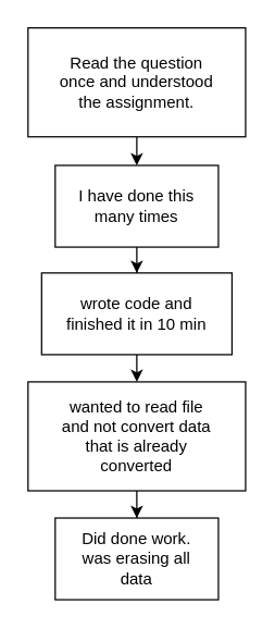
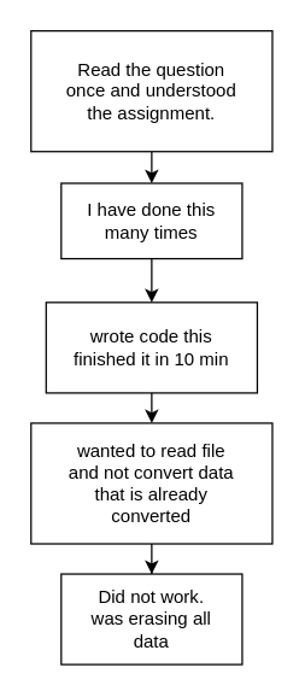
- <mxCell id="5" value="I have done this&lt;div&gt;many times&lt;/div&gt;" style="rounded=0;whiteSpace=wrap;html=1;" vertex="1" parent="1"><mxGeometry x="40" y="121" width="120" height="60" as="geometry" /></mxCell>
+ <mxCell id="5" value="I have done this&lt;div&gt;many times&lt;/div&gt;" style="rounded=0;whiteSpace=wrap;html=1;" vertex="1" parent="1"><mxGeometry x="40" y="121" width="120" height="50" as="geometry" /></mxCell>
- <mxCell id="7" value="wrote code and&lt;div&gt;finished it in 10 min&lt;/div&gt;" style="rounded=0;whiteSpace=wrap;html=1;" vertex="1" parent="1"><mxGeometry x="30" y="200" width="140" height="60" as="geometry" /></mxCell>
+ <mxCell id="7" value="wrote code this&lt;div&gt;finished it in 10 min&lt;/div&gt;" style="rounded=0;whiteSpace=wrap;html=1;" vertex="1" parent="1"><mxGeometry x="30" y="200" width="140" height="60" as="geometry" /></mxCell>
- <mxCell id="10" value="Did done work.&lt;div&gt;was erasing all&lt;/div&gt;&lt;div&gt;data&lt;/div&gt;" style="rounded=0;whiteSpace=wrap;html=1;" vertex="1" parent="1"><mxGeometry x="40" y="380" width="120" height="60" as="geometry" /></mxCell>
+ <mxCell id="10" value="Did not work.&lt;div&gt;was erasing all&lt;/div&gt;&lt;div&gt;data&lt;/div&gt;" style="rounded=0;whiteSpace=wrap;html=1;" vertex="1" parent="1"><mxGeometry x="40" y="380" width="120" height="60" as="geometry" /></mxCell>
